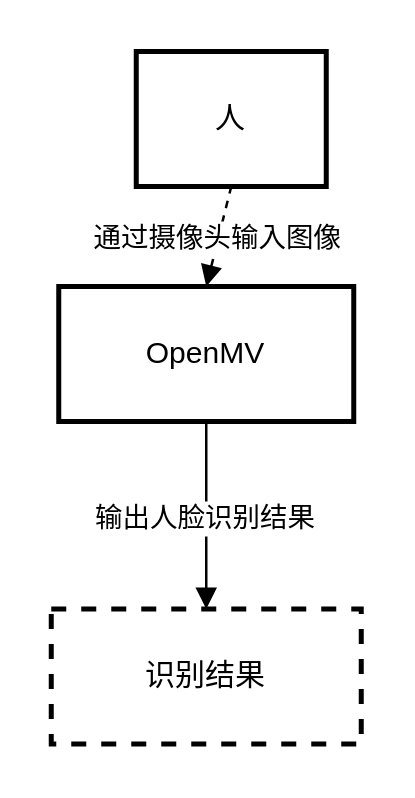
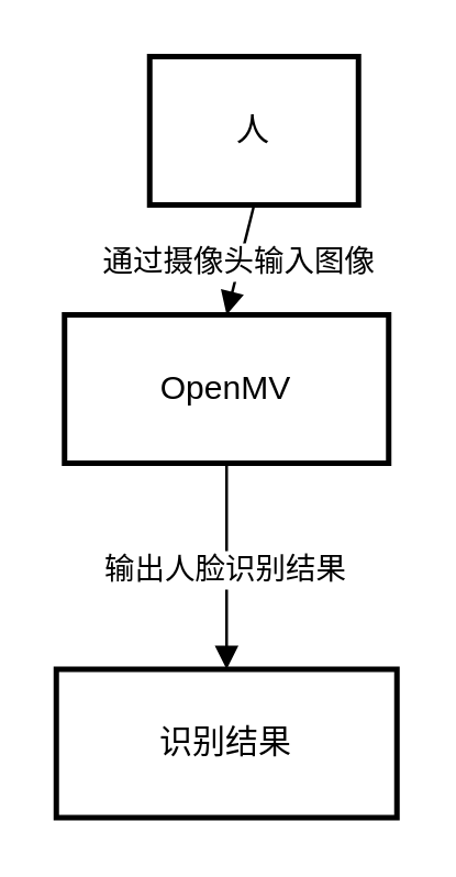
- <mxCell id="5" value="通过摄像头输入图像" style="curved=1;startArrow=none;endArrow=block;exitX=0.5;exitY=1;entryX=0.5;entryY=0;dashed=1;" edge="1" parent="1" source="2" target="3"><mxGeometry relative="1" as="geometry"><Array as="points" /></mxGeometry></mxCell>
+ <mxCell id="5" value="通过摄像头输入图像" style="curved=1;startArrow=none;endArrow=block;exitX=0.5;exitY=1;entryX=0.5;entryY=0;" edge="1" parent="1" source="2" target="3"><mxGeometry relative="1" as="geometry"><Array as="points" /></mxGeometry></mxCell>
- <mxCell id="4" value="识别结果" style="whiteSpace=wrap;strokeWidth=2;dashed=1;" vertex="1" parent="1"><mxGeometry x="20" y="243" width="124" height="54" as="geometry" /></mxCell>
+ <mxCell id="4" value="识别结果" style="whiteSpace=wrap;strokeWidth=2;" vertex="1" parent="1"><mxGeometry x="20" y="243" width="124" height="54" as="geometry" /></mxCell>
